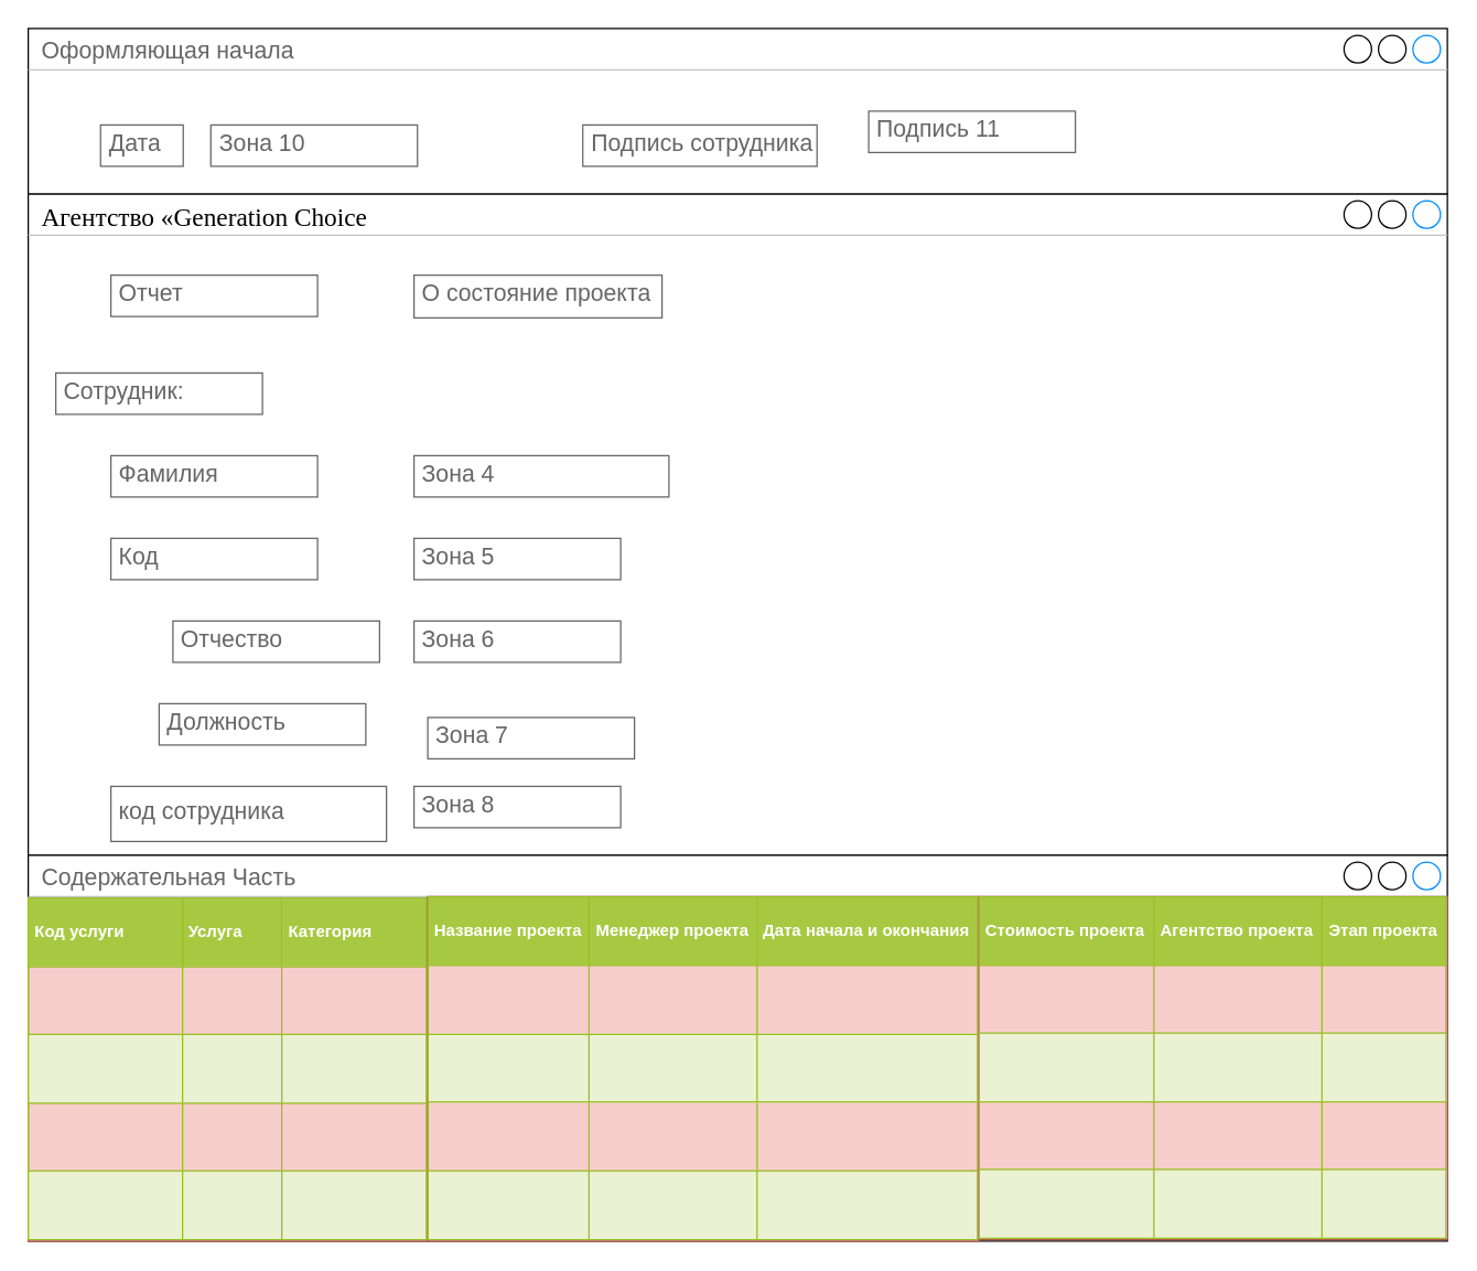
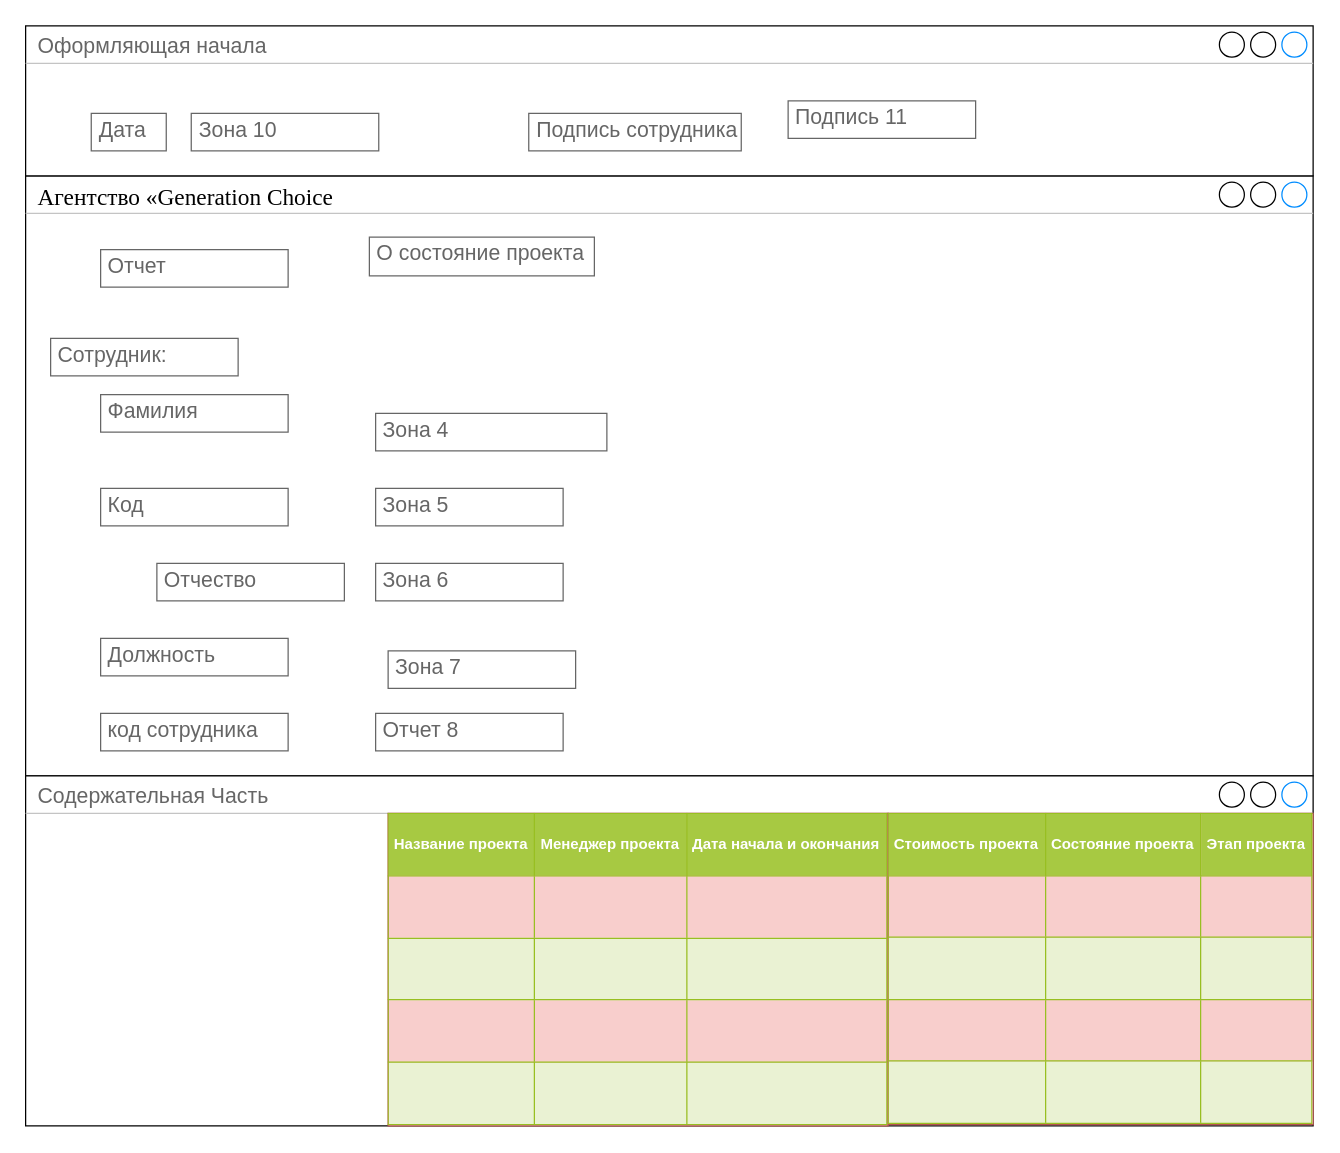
- <mxCell id="6" value="О состояние проекта" style="strokeWidth=1;shadow=0;dashed=0;align=center;html=1;shape=mxgraph.mockup.text.textBox;fontColor=#666666;align=left;fontSize=17;spacingLeft=4;spacingTop=-3;strokeColor=#666666;mainText=" vertex="1" parent="1"><mxGeometry x="300" y="199" width="180" height="31" as="geometry" /></mxCell>
+ <mxCell id="6" value="О состояние проекта" style="strokeWidth=1;shadow=0;dashed=0;align=center;html=1;shape=mxgraph.mockup.text.textBox;fontColor=#666666;align=left;fontSize=17;spacingLeft=4;spacingTop=-3;strokeColor=#666666;mainText=" vertex="1" parent="1"><mxGeometry x="295" y="189" width="180" height="31" as="geometry" /></mxCell>
- <mxCell id="10" value="Фамилия" style="strokeWidth=1;shadow=0;dashed=0;align=center;html=1;shape=mxgraph.mockup.text.textBox;fontColor=#666666;align=left;fontSize=17;spacingLeft=4;spacingTop=-3;strokeColor=#666666;mainText=" vertex="1" parent="1"><mxGeometry x="80" y="330" width="150" height="30" as="geometry" /></mxCell>
+ <mxCell id="10" value="Фамилия" style="strokeWidth=1;shadow=0;dashed=0;align=center;html=1;shape=mxgraph.mockup.text.textBox;fontColor=#666666;align=left;fontSize=17;spacingLeft=4;spacingTop=-3;strokeColor=#666666;mainText=" vertex="1" parent="1"><mxGeometry x="80" y="315" width="150" height="30" as="geometry" /></mxCell>
- <mxCell id="15" value="Должность" style="strokeWidth=1;shadow=0;dashed=0;align=center;html=1;shape=mxgraph.mockup.text.textBox;fontColor=#666666;align=left;fontSize=17;spacingLeft=4;spacingTop=-3;strokeColor=#666666;mainText=" vertex="1" parent="1"><mxGeometry x="115" y="510" width="150" height="30" as="geometry" /></mxCell>
+ <mxCell id="15" value="Должность" style="strokeWidth=1;shadow=0;dashed=0;align=center;html=1;shape=mxgraph.mockup.text.textBox;fontColor=#666666;align=left;fontSize=17;spacingLeft=4;spacingTop=-3;strokeColor=#666666;mainText=" vertex="1" parent="1"><mxGeometry x="80" y="510" width="150" height="30" as="geometry" /></mxCell>
- <mxCell id="23" value="Зона 8" style="strokeWidth=1;shadow=0;dashed=0;align=center;html=1;shape=mxgraph.mockup.text.textBox;fontColor=#666666;align=left;fontSize=17;spacingLeft=4;spacingTop=-3;strokeColor=#666666;mainText=" vertex="1" parent="1"><mxGeometry x="300" y="570" width="150" height="30" as="geometry" /></mxCell>
+ <mxCell id="23" value="Отчет 8" style="strokeWidth=1;shadow=0;dashed=0;align=center;html=1;shape=mxgraph.mockup.text.textBox;fontColor=#666666;align=left;fontSize=17;spacingLeft=4;spacingTop=-3;strokeColor=#666666;mainText=" vertex="1" parent="1"><mxGeometry x="300" y="570" width="150" height="30" as="geometry" /></mxCell>
- <mxCell id="17" value="код сотрудника" style="strokeWidth=1;shadow=0;dashed=0;align=center;html=1;shape=mxgraph.mockup.text.textBox;fontColor=#666666;align=left;fontSize=17;spacingLeft=4;spacingTop=-3;strokeColor=#666666;mainText=" vertex="1" parent="1"><mxGeometry x="80" y="570" width="200" height="40" as="geometry" /></mxCell>
+ <mxCell id="17" value="код сотрудника" style="strokeWidth=1;shadow=0;dashed=0;align=center;html=1;shape=mxgraph.mockup.text.textBox;fontColor=#666666;align=left;fontSize=17;spacingLeft=4;spacingTop=-3;strokeColor=#666666;mainText=" vertex="1" parent="1"><mxGeometry x="80" y="570" width="150" height="30" as="geometry" /></mxCell>
- <mxCell id="27" value="&lt;table border=&quot;1&quot; width=&quot;100%&quot; cellpadding=&quot;4&quot; style=&quot;width: 100% ; height: 100% ; border-collapse: collapse&quot;&gt;&lt;tbody&gt;&lt;tr style=&quot;background-color: #a7c942 ; color: #ffffff ; border: 1px solid #98bf21&quot;&gt;&lt;th align=&quot;left&quot;&gt;Стоимость проекта&lt;/th&gt;&lt;th align=&quot;left&quot;&gt;Агентство проекта&lt;/th&gt;&lt;th align=&quot;left&quot;&gt;Этап проекта&lt;/th&gt;&lt;/tr&gt;&lt;tr style=&quot;border: 1px solid #98bf21&quot;&gt;&lt;td&gt;&lt;br&gt;&lt;/td&gt;&lt;td&gt;&lt;br&gt;&lt;/td&gt;&lt;td&gt;&lt;br&gt;&lt;/td&gt;&lt;/tr&gt;&lt;tr style=&quot;background-color: #eaf2d3 ; border: 1px solid #98bf21&quot;&gt;&lt;td&gt;&lt;br&gt;&lt;/td&gt;&lt;td&gt;&lt;br&gt;&lt;/td&gt;&lt;td&gt;&lt;br&gt;&lt;/td&gt;&lt;/tr&gt;&lt;tr style=&quot;border: 1px solid #98bf21&quot;&gt;&lt;td&gt;&lt;br&gt;&lt;/td&gt;&lt;td&gt;&lt;br&gt;&lt;/td&gt;&lt;td&gt;&lt;br&gt;&lt;/td&gt;&lt;/tr&gt;&lt;tr style=&quot;background-color: #eaf2d3 ; border: 1px solid #98bf21&quot;&gt;&lt;td&gt;&lt;br&gt;&lt;/td&gt;&lt;td&gt;&lt;br&gt;&lt;/td&gt;&lt;td&gt;&lt;br&gt;&lt;/td&gt;&lt;/tr&gt;&lt;/tbody&gt;&lt;/table&gt;" style="text;html=1;overflow=fill;rounded=0;fillColor=#f8cecc;strokeColor=#b85450;glass=0;shadow=0;comic=0;perimeterSpacing=5;" vertex="1" parent="1"><mxGeometry x="710" y="650" width="340" height="249" as="geometry" /></mxCell>
+ <mxCell id="27" value="&lt;table border=&quot;1&quot; width=&quot;100%&quot; cellpadding=&quot;4&quot; style=&quot;width: 100% ; height: 100% ; border-collapse: collapse&quot;&gt;&lt;tbody&gt;&lt;tr style=&quot;background-color: #a7c942 ; color: #ffffff ; border: 1px solid #98bf21&quot;&gt;&lt;th align=&quot;left&quot;&gt;Стоимость проекта&lt;/th&gt;&lt;th align=&quot;left&quot;&gt;Состояние проекта&lt;/th&gt;&lt;th align=&quot;left&quot;&gt;Этап проекта&lt;/th&gt;&lt;/tr&gt;&lt;tr style=&quot;border: 1px solid #98bf21&quot;&gt;&lt;td&gt;&lt;br&gt;&lt;/td&gt;&lt;td&gt;&lt;br&gt;&lt;/td&gt;&lt;td&gt;&lt;br&gt;&lt;/td&gt;&lt;/tr&gt;&lt;tr style=&quot;background-color: #eaf2d3 ; border: 1px solid #98bf21&quot;&gt;&lt;td&gt;&lt;br&gt;&lt;/td&gt;&lt;td&gt;&lt;br&gt;&lt;/td&gt;&lt;td&gt;&lt;br&gt;&lt;/td&gt;&lt;/tr&gt;&lt;tr style=&quot;border: 1px solid #98bf21&quot;&gt;&lt;td&gt;&lt;br&gt;&lt;/td&gt;&lt;td&gt;&lt;br&gt;&lt;/td&gt;&lt;td&gt;&lt;br&gt;&lt;/td&gt;&lt;/tr&gt;&lt;tr style=&quot;background-color: #eaf2d3 ; border: 1px solid #98bf21&quot;&gt;&lt;td&gt;&lt;br&gt;&lt;/td&gt;&lt;td&gt;&lt;br&gt;&lt;/td&gt;&lt;td&gt;&lt;br&gt;&lt;/td&gt;&lt;/tr&gt;&lt;/tbody&gt;&lt;/table&gt;" style="text;html=1;overflow=fill;rounded=0;fillColor=#f8cecc;strokeColor=#b85450;glass=0;shadow=0;comic=0;perimeterSpacing=5;" vertex="1" parent="1"><mxGeometry x="710" y="650" width="340" height="249" as="geometry" /></mxCell>
- <mxCell id="25" value="&lt;table border=&quot;1&quot; width=&quot;100%&quot; cellpadding=&quot;4&quot; style=&quot;width: 100% ; height: 100% ; border-collapse: collapse&quot;&gt;&lt;tbody&gt;&lt;tr style=&quot;background-color: #a7c942 ; color: #ffffff ; border: 1px solid #98bf21&quot;&gt;&lt;th align=&quot;left&quot;&gt;Код услуги&lt;/th&gt;&lt;th align=&quot;left&quot;&gt;Услуга&lt;/th&gt;&lt;th align=&quot;left&quot;&gt;Категория&lt;/th&gt;&lt;/tr&gt;&lt;tr style=&quot;border: 1px solid #98bf21&quot;&gt;&lt;td&gt;&lt;br&gt;&lt;/td&gt;&lt;td&gt;&lt;br&gt;&lt;/td&gt;&lt;td&gt;&lt;br&gt;&lt;/td&gt;&lt;/tr&gt;&lt;tr style=&quot;background-color: #eaf2d3 ; border: 1px solid #98bf21&quot;&gt;&lt;td&gt;&lt;br&gt;&lt;/td&gt;&lt;td&gt;&lt;br&gt;&lt;/td&gt;&lt;td&gt;&lt;br&gt;&lt;/td&gt;&lt;/tr&gt;&lt;tr style=&quot;border: 1px solid #98bf21&quot;&gt;&lt;td&gt;&lt;br&gt;&lt;/td&gt;&lt;td&gt;&lt;br&gt;&lt;/td&gt;&lt;td&gt;&lt;br&gt;&lt;/td&gt;&lt;/tr&gt;&lt;tr style=&quot;background-color: #eaf2d3 ; border: 1px solid #98bf21&quot;&gt;&lt;td&gt;&lt;br&gt;&lt;/td&gt;&lt;td&gt;&lt;br&gt;&lt;/td&gt;&lt;td&gt;&lt;br&gt;&lt;/td&gt;&lt;/tr&gt;&lt;/tbody&gt;&lt;/table&gt;" style="text;html=1;overflow=fill;rounded=0;fillColor=#f8cecc;strokeColor=#b85450;glass=0;shadow=0;comic=0;perimeterSpacing=5;" vertex="1" parent="1"><mxGeometry y="651" width="290" height="249" as="geometry" x="20" /></mxCell>
